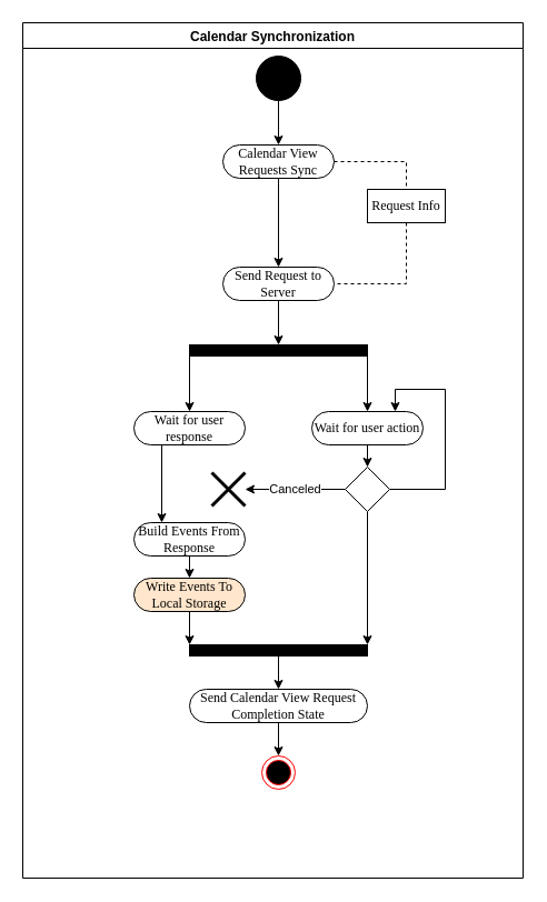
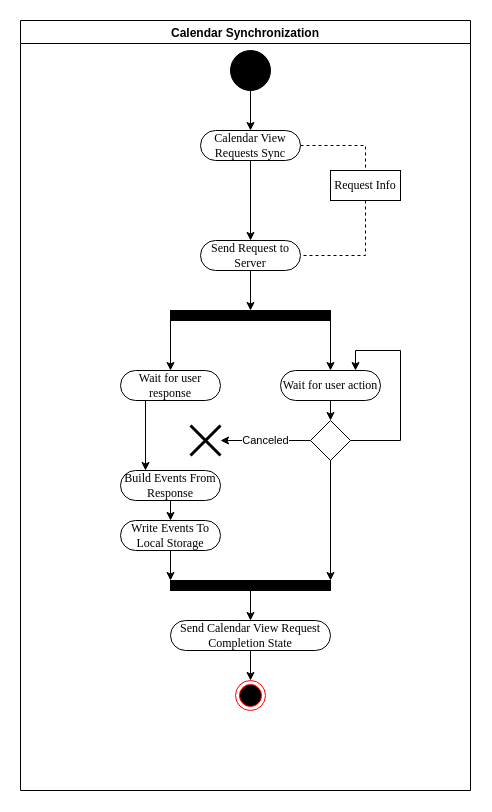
- <mxCell id="28" value="Write Events To Local Storage" style="rounded=1;whiteSpace=wrap;html=1;shadow=0;comic=0;labelBackgroundColor=none;strokeWidth=1;fontFamily=Verdana;fontSize=12;align=center;arcSize=50;fillColor=#ffe6cc;" parent="2" vertex="1"><mxGeometry x="100" y="500" width="100" height="30" as="geometry" /></mxCell>
+ <mxCell id="28" value="Write Events To Local Storage" style="rounded=1;whiteSpace=wrap;html=1;shadow=0;comic=0;labelBackgroundColor=none;strokeWidth=1;fontFamily=Verdana;fontSize=12;align=center;arcSize=50;" parent="2" vertex="1"><mxGeometry x="100" y="500" width="100" height="30" as="geometry" /></mxCell>
